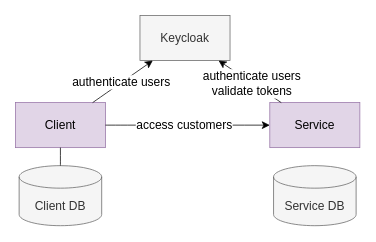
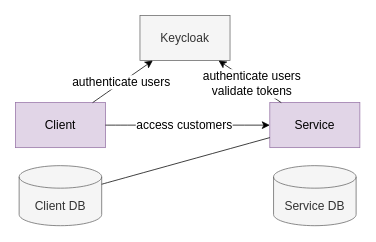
- <mxCell id="7" value="" style="endArrow=none;html=1;rounded=0;fontSize=12;startSize=8;endSize=8;curved=1;" edge="1" parent="1" source="5" target="2"><mxGeometry width="50" height="50" relative="1" as="geometry"><mxPoint x="92" y="427" as="sourcePoint" /><mxPoint x="142" y="377" as="targetPoint" /></mxGeometry></mxCell>
+ <mxCell id="7" value="" style="endArrow=none;html=1;rounded=0;fontSize=12;startSize=8;endSize=8;curved=1;" edge="1" parent="1" source="5" target="3"><mxGeometry width="50" height="50" relative="1" as="geometry"><mxPoint x="92" y="427" as="sourcePoint" /><mxPoint x="142" y="377" as="targetPoint" /></mxGeometry></mxCell>
